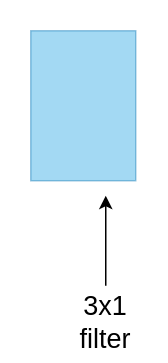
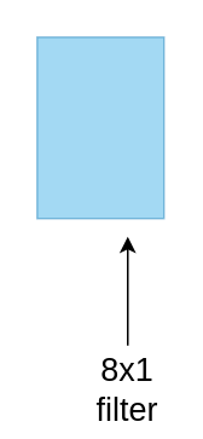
- <mxCell id="4" value="3x1 filter" style="text;html=1;strokeColor=none;fillColor=none;align=center;verticalAlign=middle;whiteSpace=wrap;rounded=0;fontSize=18;opacity=40;" vertex="1" parent="1"><mxGeometry x="50" y="210" width="40" height="10" as="geometry" /></mxCell>
+ <mxCell id="4" value="8x1 filter" style="text;html=1;strokeColor=none;fillColor=none;align=center;verticalAlign=middle;whiteSpace=wrap;rounded=0;fontSize=18;opacity=40;" vertex="1" parent="1"><mxGeometry x="50" y="210" width="40" height="10" as="geometry" /></mxCell>
